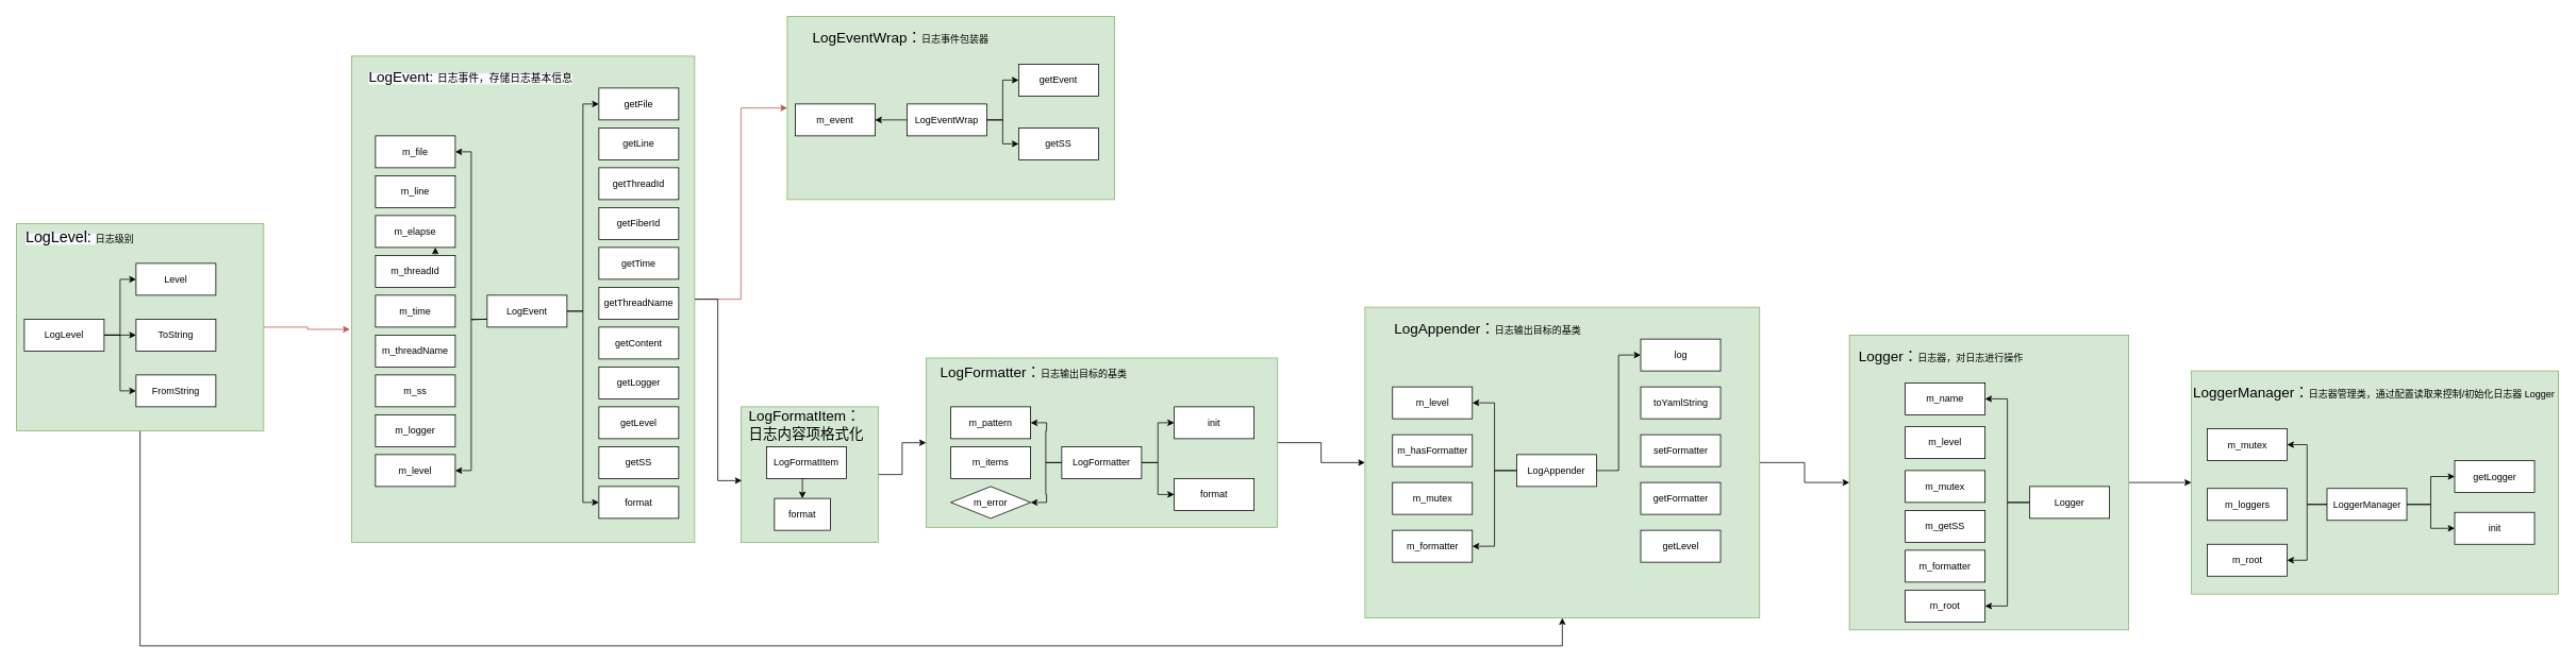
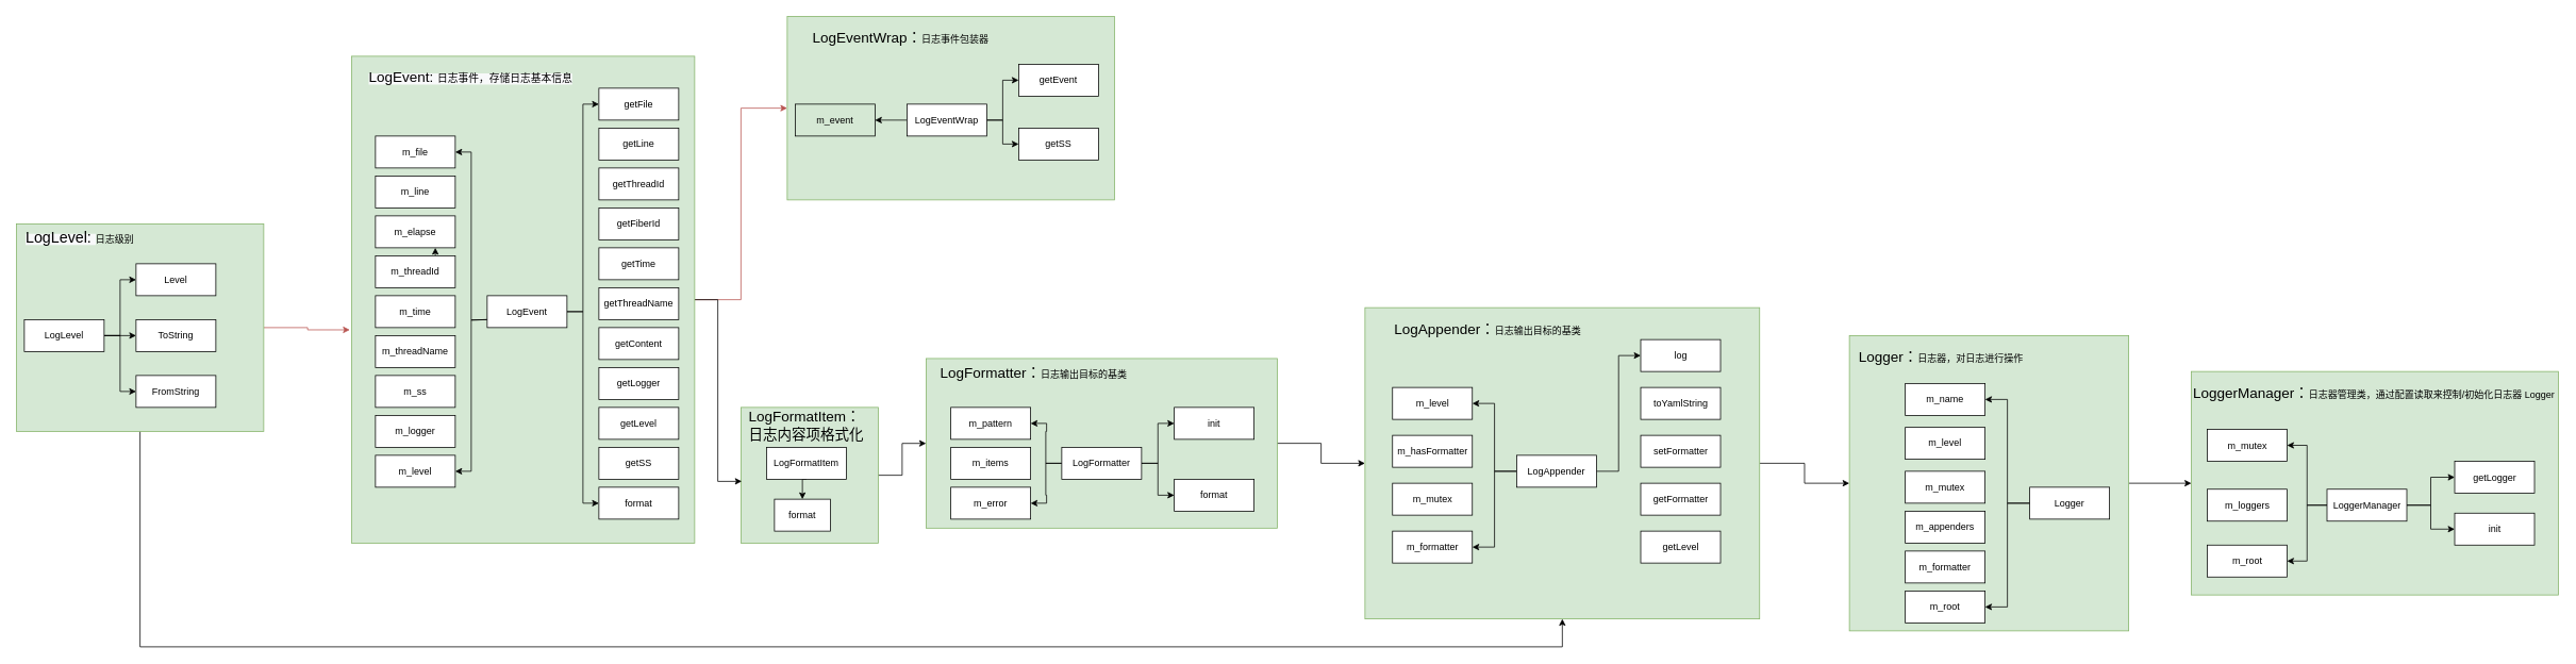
- <mxCell id="59" value="m_event" style="rounded=0;whiteSpace=wrap;html=1;" vertex="1" parent="1"><mxGeometry x="996" y="130" width="100" height="40" as="geometry" /></mxCell>
+ <mxCell id="59" value="m_event" style="rounded=0;whiteSpace=wrap;html=1;fillColor=#d5e8d4;" vertex="1" parent="1"><mxGeometry x="996" y="130" width="100" height="40" as="geometry" /></mxCell>
- <mxCell id="111" value="m_error" style="rhombus;whiteSpace=wrap;html=1;" vertex="1" parent="1"><mxGeometry x="1191" y="610" width="100" height="40" as="geometry" /></mxCell>
+ <mxCell id="111" value="m_error" style="rounded=0;whiteSpace=wrap;html=1;" vertex="1" parent="1"><mxGeometry x="1191" y="610" width="100" height="40" as="geometry" /></mxCell>
- <mxCell id="79" value="m_getSS" style="rounded=0;whiteSpace=wrap;html=1;" vertex="1" parent="1"><mxGeometry x="2387" y="640" width="100" height="40" as="geometry" /></mxCell>
+ <mxCell id="79" value="m_appenders" style="rounded=0;whiteSpace=wrap;html=1;" vertex="1" parent="1"><mxGeometry x="2387" y="640" width="100" height="40" as="geometry" /></mxCell>
